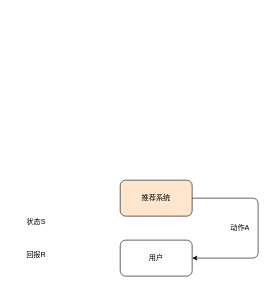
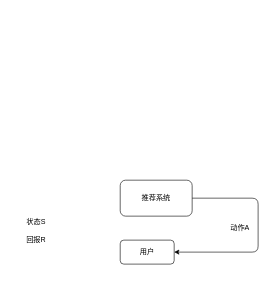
- <mxCell id="3" value="推荐系统" style="rounded=1;whiteSpace=wrap;html=1;fillColor=#ffe6cc;" vertex="1" parent="1"><mxGeometry x="200" y="300" width="120" height="60" as="geometry" /></mxCell>
+ <mxCell id="3" value="推荐系统" style="rounded=1;whiteSpace=wrap;html=1;" vertex="1" parent="1"><mxGeometry x="200" y="300" width="120" height="60" as="geometry" /></mxCell>
- <mxCell id="7" value="回报R" style="text;html=1;strokeColor=none;fillColor=none;align=center;verticalAlign=middle;whiteSpace=wrap;overflow=hidden;" vertex="1" parent="1"><mxGeometry x="20" y="415" width="80" height="20" as="geometry" /></mxCell>
+ <mxCell id="7" value="回报R" style="text;html=1;strokeColor=none;fillColor=none;align=center;verticalAlign=middle;whiteSpace=wrap;overflow=hidden;" vertex="1" parent="1"><mxGeometry x="20" y="390" width="80" height="20" as="geometry" /></mxCell>
- <mxCell id="2" value="用户" style="rounded=1;whiteSpace=wrap;html=1;" vertex="1" parent="1"><mxGeometry x="200" y="400" width="120" height="60" as="geometry" /></mxCell>
+ <mxCell id="2" value="用户" style="rounded=1;whiteSpace=wrap;html=1;" vertex="1" parent="1"><mxGeometry x="200" y="400" width="90" height="40" as="geometry" /></mxCell>
